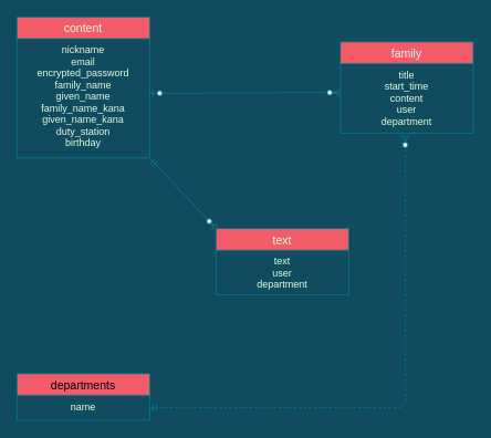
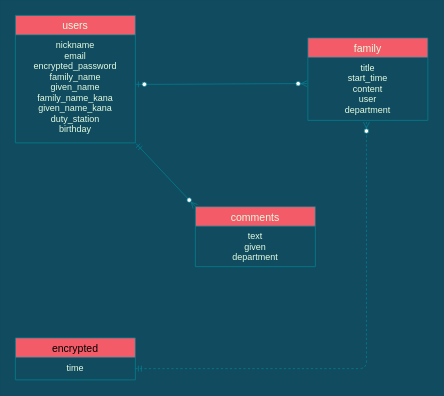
- <mxCell id="2" value="content" style="swimlane;fontStyle=0;childLayout=stackLayout;horizontal=1;startSize=26;horizontalStack=0;resizeParent=1;resizeParentMax=0;resizeLast=0;collapsible=1;marginBottom=0;align=center;fontSize=14;fillColor=#F45B69;strokeColor=#028090;fontColor=#E4FDE1;" parent="1" vertex="1"><mxGeometry x="20" y="20" width="160" height="170" as="geometry" /></mxCell>
+ <mxCell id="2" value="users" style="swimlane;fontStyle=0;childLayout=stackLayout;horizontal=1;startSize=26;horizontalStack=0;resizeParent=1;resizeParentMax=0;resizeLast=0;collapsible=1;marginBottom=0;align=center;fontSize=14;fillColor=#F45B69;strokeColor=#028090;fontColor=#E4FDE1;" parent="1" vertex="1"><mxGeometry x="20" y="20" width="160" height="170" as="geometry" /></mxCell>
- <mxCell id="6" value="text" style="swimlane;fontStyle=0;childLayout=stackLayout;horizontal=1;startSize=26;horizontalStack=0;resizeParent=1;resizeParentMax=0;resizeLast=0;collapsible=1;marginBottom=0;align=center;fontSize=14;fillColor=#F45B69;strokeColor=#028090;fontColor=#E4FDE1;" parent="1" vertex="1"><mxGeometry x="260" y="275" width="160" height="80" as="geometry" /></mxCell>
+ <mxCell id="6" value="comments" style="swimlane;fontStyle=0;childLayout=stackLayout;horizontal=1;startSize=26;horizontalStack=0;resizeParent=1;resizeParentMax=0;resizeLast=0;collapsible=1;marginBottom=0;align=center;fontSize=14;fillColor=#F45B69;strokeColor=#028090;fontColor=#E4FDE1;" parent="1" vertex="1"><mxGeometry x="260" y="275" width="160" height="80" as="geometry" /></mxCell>
- <mxCell id="7" value="text&#10;user&#10;department" style="text;strokeColor=none;fillColor=none;spacingLeft=4;spacingRight=4;overflow=hidden;rotatable=0;points=[[0,0.5],[1,0.5]];portConstraint=eastwest;fontSize=12;fontColor=#E4FDE1;align=center;" parent="6" vertex="1"><mxGeometry y="26" width="160" height="54" as="geometry" /></mxCell>
+ <mxCell id="7" value="text&#10;given&#10;department" style="text;strokeColor=none;fillColor=none;spacingLeft=4;spacingRight=4;overflow=hidden;rotatable=0;points=[[0,0.5],[1,0.5]];portConstraint=eastwest;fontSize=12;fontColor=#E4FDE1;align=center;" parent="6" vertex="1"><mxGeometry y="26" width="160" height="54" as="geometry" /></mxCell>
- <mxCell id="8" value="departments" style="swimlane;fontStyle=0;childLayout=stackLayout;horizontal=1;startSize=26;horizontalStack=0;resizeParent=1;resizeParentMax=0;resizeLast=0;collapsible=1;marginBottom=0;align=center;fontSize=14;rounded=0;sketch=0;strokeColor=#028090;fillColor=#F45B69;" parent="1" vertex="1"><mxGeometry x="20" y="450" width="160" height="56" as="geometry" /></mxCell>
+ <mxCell id="8" value="encrypted" style="swimlane;fontStyle=0;childLayout=stackLayout;horizontal=1;startSize=26;horizontalStack=0;resizeParent=1;resizeParentMax=0;resizeLast=0;collapsible=1;marginBottom=0;align=center;fontSize=14;rounded=0;sketch=0;strokeColor=#028090;fillColor=#F45B69;" parent="1" vertex="1"><mxGeometry x="20" y="450" width="160" height="56" as="geometry" /></mxCell>
- <mxCell id="9" value="name" style="text;strokeColor=none;fillColor=none;spacingLeft=4;spacingRight=4;overflow=hidden;rotatable=0;points=[[0,0.5],[1,0.5]];portConstraint=eastwest;fontSize=12;align=center;fontColor=#E4FDE1;" parent="8" vertex="1"><mxGeometry y="26" width="160" height="30" as="geometry" /></mxCell>
+ <mxCell id="9" value="time" style="text;strokeColor=none;fillColor=none;spacingLeft=4;spacingRight=4;overflow=hidden;rotatable=0;points=[[0,0.5],[1,0.5]];portConstraint=eastwest;fontSize=12;align=center;fontColor=#E4FDE1;" parent="8" vertex="1"><mxGeometry y="26" width="160" height="30" as="geometry" /></mxCell>
